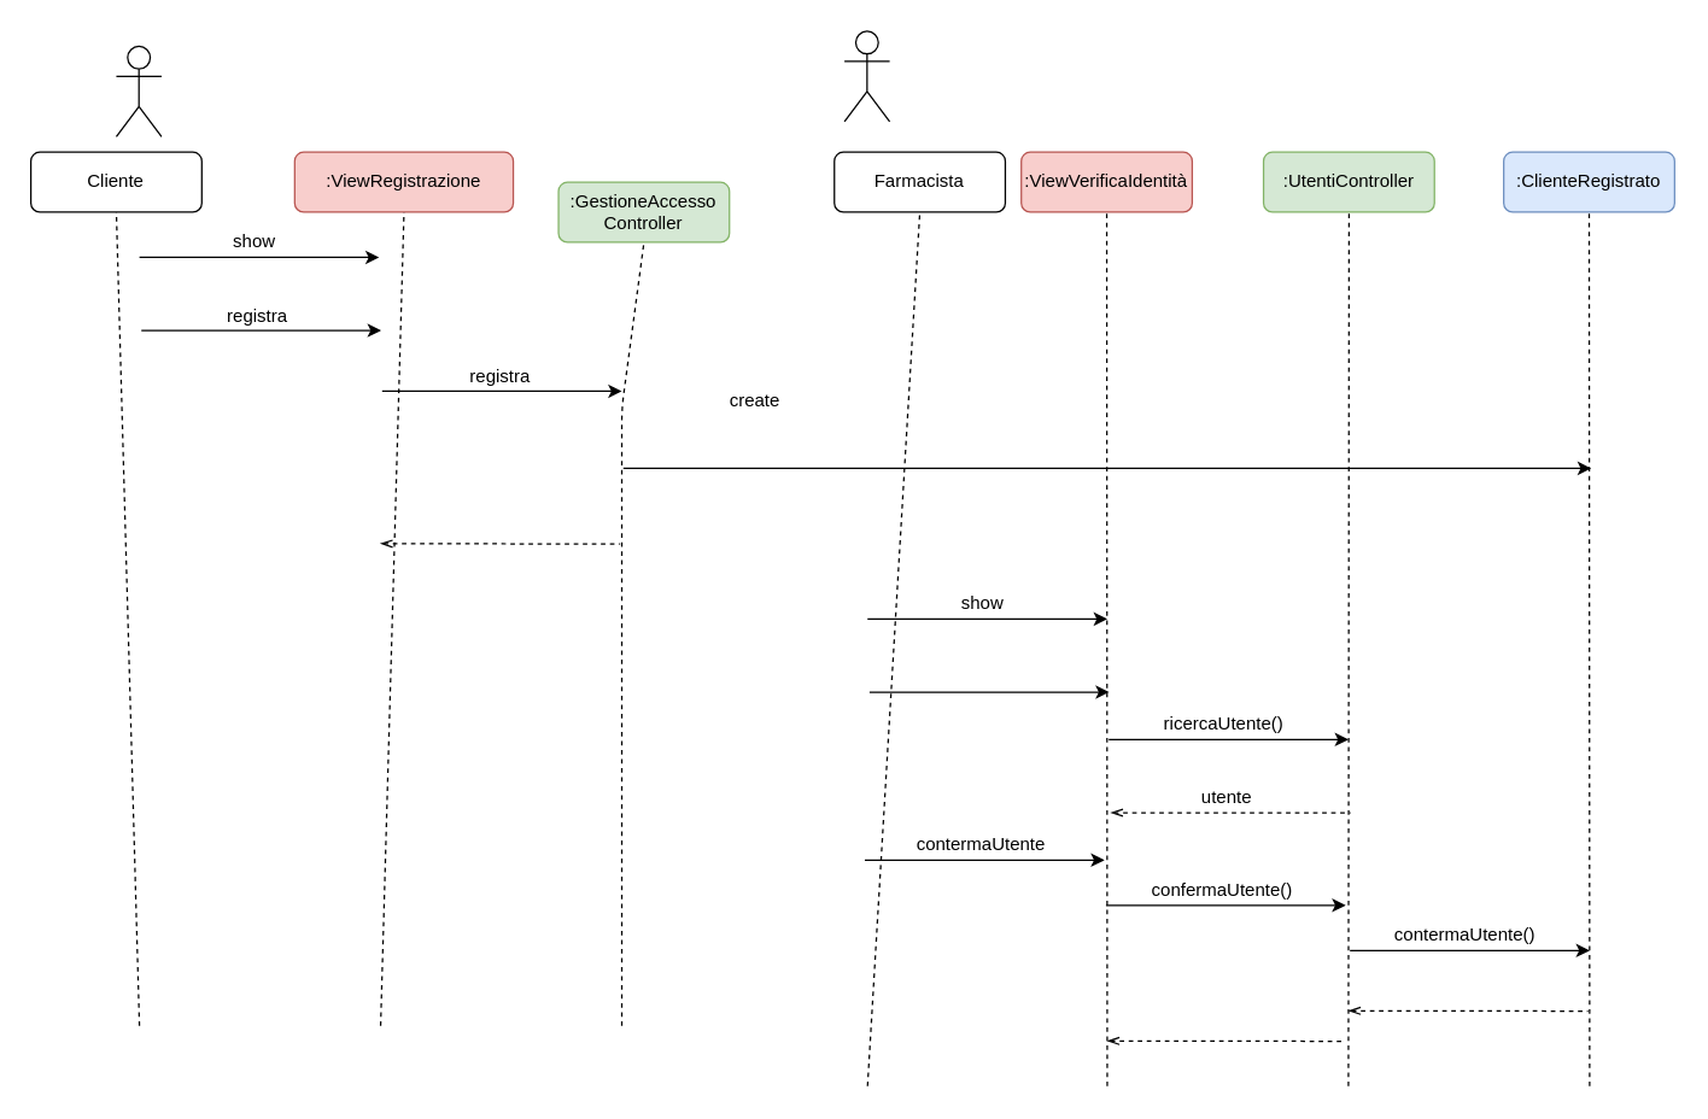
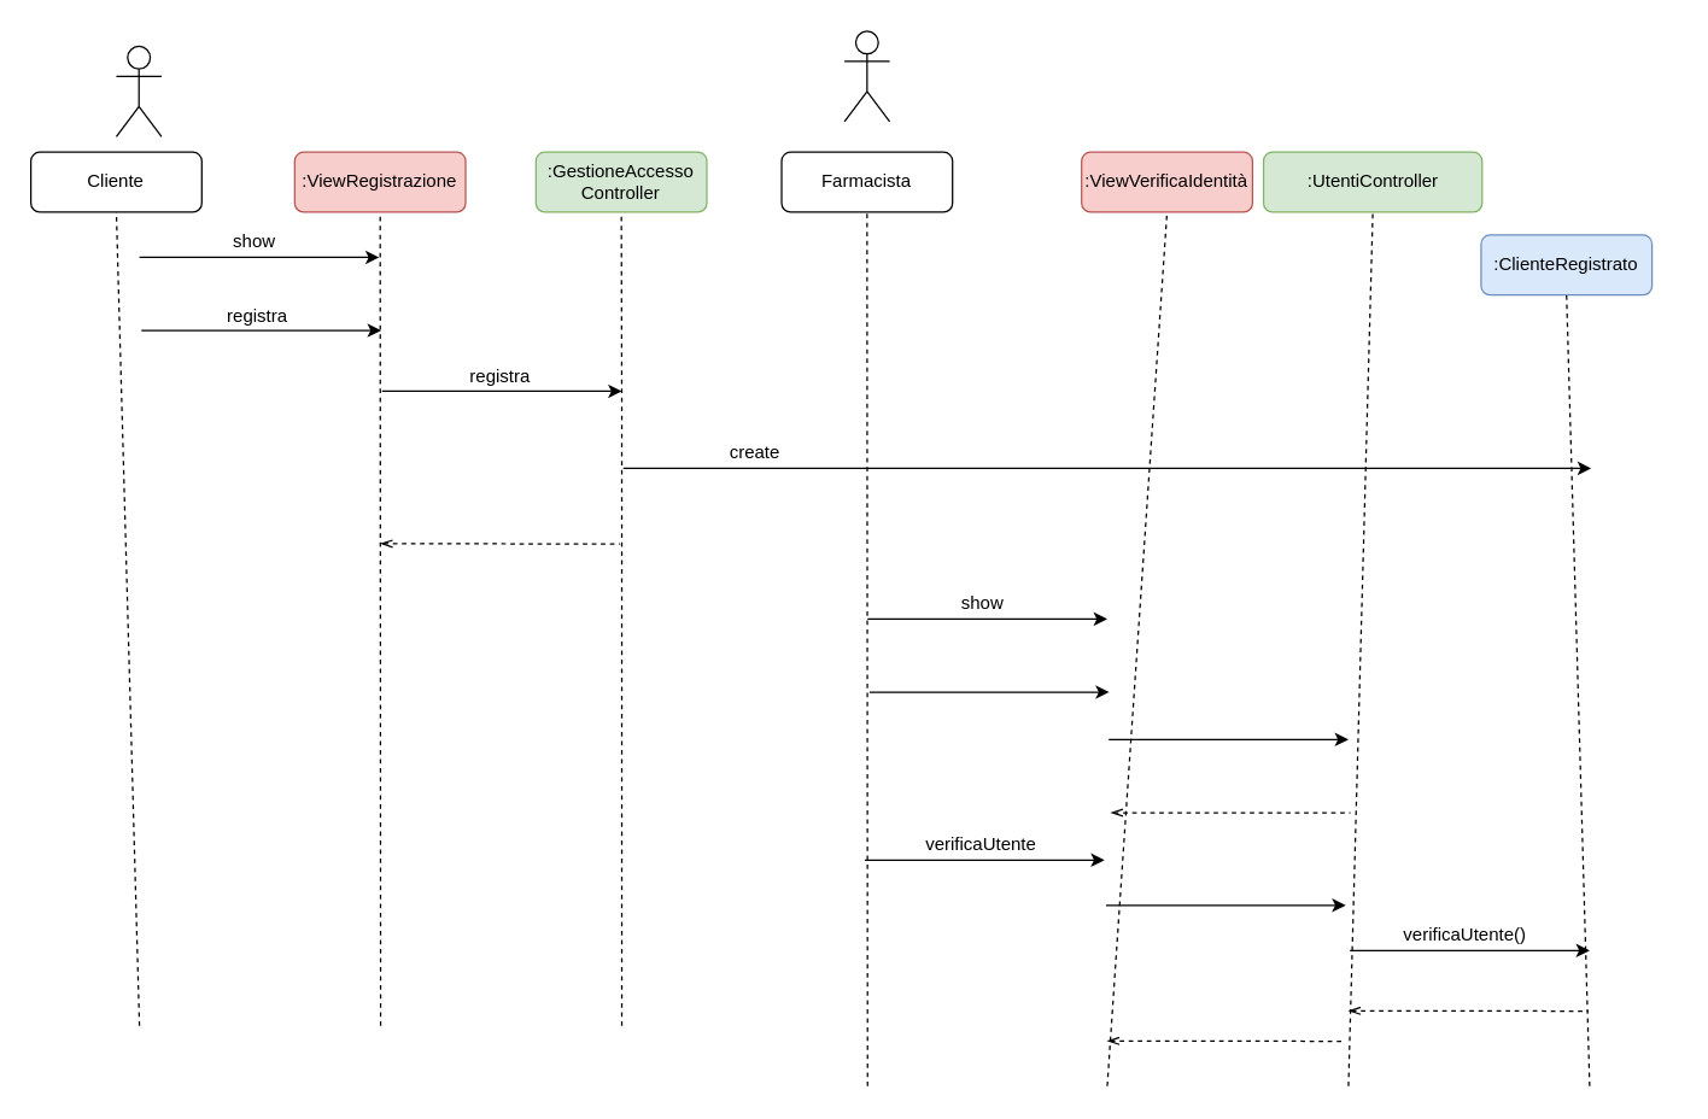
- <mxCell id="3" value=":ViewRegistrazione" style="rounded=1;whiteSpace=wrap;html=1;fillColor=#f8cecc;strokeColor=#b85450;" vertex="1" parent="1"><mxGeometry x="195" y="100.2" width="145" height="39.8" as="geometry" /></mxCell>
+ <mxCell id="3" value=":ViewRegistrazione" style="rounded=1;whiteSpace=wrap;html=1;fillColor=#f8cecc;strokeColor=#b85450;" vertex="1" parent="1"><mxGeometry x="195" y="100.2" width="113.37" height="39.8" as="geometry" /></mxCell>
- <mxCell id="16" value="Farmacista" style="rounded=1;whiteSpace=wrap;html=1;" vertex="1" parent="1"><mxGeometry x="553" y="100.2" width="113.37" height="39.8" as="geometry" /></mxCell>
+ <mxCell id="16" value="Farmacista" style="rounded=1;whiteSpace=wrap;html=1;" vertex="1" parent="1"><mxGeometry x="518" y="100.2" width="113.37" height="39.8" as="geometry" /></mxCell>
- <mxCell id="7" value=":ViewVerificaIdentità" style="rounded=1;whiteSpace=wrap;html=1;fillColor=#f8cecc;strokeColor=#b85450;" vertex="1" parent="1"><mxGeometry x="677" y="100.2" width="113.37" height="39.8" as="geometry" /></mxCell>
+ <mxCell id="7" value=":ViewVerificaIdentità" style="rounded=1;whiteSpace=wrap;html=1;fillColor=#f8cecc;strokeColor=#b85450;" vertex="1" parent="1"><mxGeometry x="717" y="100.2" width="113.37" height="39.8" as="geometry" /></mxCell>
- <mxCell id="8" value=":UtentiController" style="rounded=1;whiteSpace=wrap;html=1;fillColor=#d5e8d4;strokeColor=#82b366;" vertex="1" parent="1"><mxGeometry x="837.68" y="100.2" width="113.37" height="39.8" as="geometry" /></mxCell>
+ <mxCell id="8" value=":UtentiController" style="rounded=1;whiteSpace=wrap;html=1;fillColor=#d5e8d4;strokeColor=#82b366;" vertex="1" parent="1"><mxGeometry x="837.68" y="100.2" width="145" height="39.8" as="geometry" /></mxCell>
- <mxCell id="9" value=":ClienteRegistrato" style="rounded=1;whiteSpace=wrap;html=1;fillColor=#dae8fc;strokeColor=#6c8ebf;" vertex="1" parent="1"><mxGeometry x="997" y="100.2" width="113.37" height="39.8" as="geometry" /></mxCell>
+ <mxCell id="9" value=":ClienteRegistrato" style="rounded=1;whiteSpace=wrap;html=1;fillColor=#dae8fc;strokeColor=#6c8ebf;" vertex="1" parent="1"><mxGeometry x="982" y="155.2" width="113.37" height="39.8" as="geometry" /></mxCell>
- <mxCell id="5" value=":GestioneAccesso&lt;br&gt;Controller" style="rounded=1;whiteSpace=wrap;html=1;fillColor=#d5e8d4;strokeColor=#82b366;" vertex="1" parent="1"><mxGeometry x="370" y="120.2" width="113.37" height="39.8" as="geometry" /></mxCell>
+ <mxCell id="5" value=":GestioneAccesso&lt;br&gt;Controller" style="rounded=1;whiteSpace=wrap;html=1;fillColor=#d5e8d4;strokeColor=#82b366;" vertex="1" parent="1"><mxGeometry x="355" y="100.2" width="113.37" height="39.8" as="geometry" /></mxCell>
- <mxCell id="10" value="create" style="text;html=1;align=center;verticalAlign=middle;resizable=0;points=[];autosize=1;strokeColor=none;" vertex="1" parent="1"><mxGeometry x="475" y="255" width="50" height="20" as="geometry" /></mxCell>
+ <mxCell id="10" value="create" style="text;html=1;align=center;verticalAlign=middle;resizable=0;points=[];autosize=1;strokeColor=none;" vertex="1" parent="1"><mxGeometry x="475" y="290" width="50" height="20" as="geometry" /></mxCell>
- <mxCell id="30" value="ricercaUtente()" style="text;html=1;align=center;verticalAlign=middle;resizable=0;points=[];autosize=1;strokeColor=none;" vertex="1" parent="1"><mxGeometry x="766.37" y="470" width="90" height="20" as="geometry" /></mxCell>
- <mxCell id="32" value="utente" style="text;html=1;align=center;verticalAlign=middle;resizable=0;points=[];autosize=1;strokeColor=none;" vertex="1" parent="1"><mxGeometry x="787.68" y="518.53" width="50" height="20" as="geometry" /></mxCell>
- <mxCell id="38" value="contermaUtente" style="text;html=1;align=center;verticalAlign=middle;resizable=0;points=[];autosize=1;strokeColor=none;" vertex="1" parent="1"><mxGeometry x="599.55" y="550" width="100" height="20" as="geometry" /></mxCell>
+ <mxCell id="38" value="verificaUtente" style="text;html=1;align=center;verticalAlign=middle;resizable=0;points=[];autosize=1;strokeColor=none;" vertex="1" parent="1"><mxGeometry x="599.55" y="550" width="100" height="20" as="geometry" /></mxCell>
- <mxCell id="34" value="confermaUtente()" style="text;html=1;align=center;verticalAlign=middle;resizable=0;points=[];autosize=1;strokeColor=none;" vertex="1" parent="1"><mxGeometry x="754.55" y="580" width="110" height="20" as="geometry" /></mxCell>
- <mxCell id="36" value="contermaUtente()" style="text;html=1;align=center;verticalAlign=middle;resizable=0;points=[];autosize=1;strokeColor=none;" vertex="1" parent="1"><mxGeometry x="921.37" y="610" width="100" height="20" as="geometry" /></mxCell>
+ <mxCell id="36" value="verificaUtente()" style="text;html=1;align=center;verticalAlign=middle;resizable=0;points=[];autosize=1;strokeColor=none;" vertex="1" parent="1"><mxGeometry x="921.37" y="610" width="100" height="20" as="geometry" /></mxCell>
